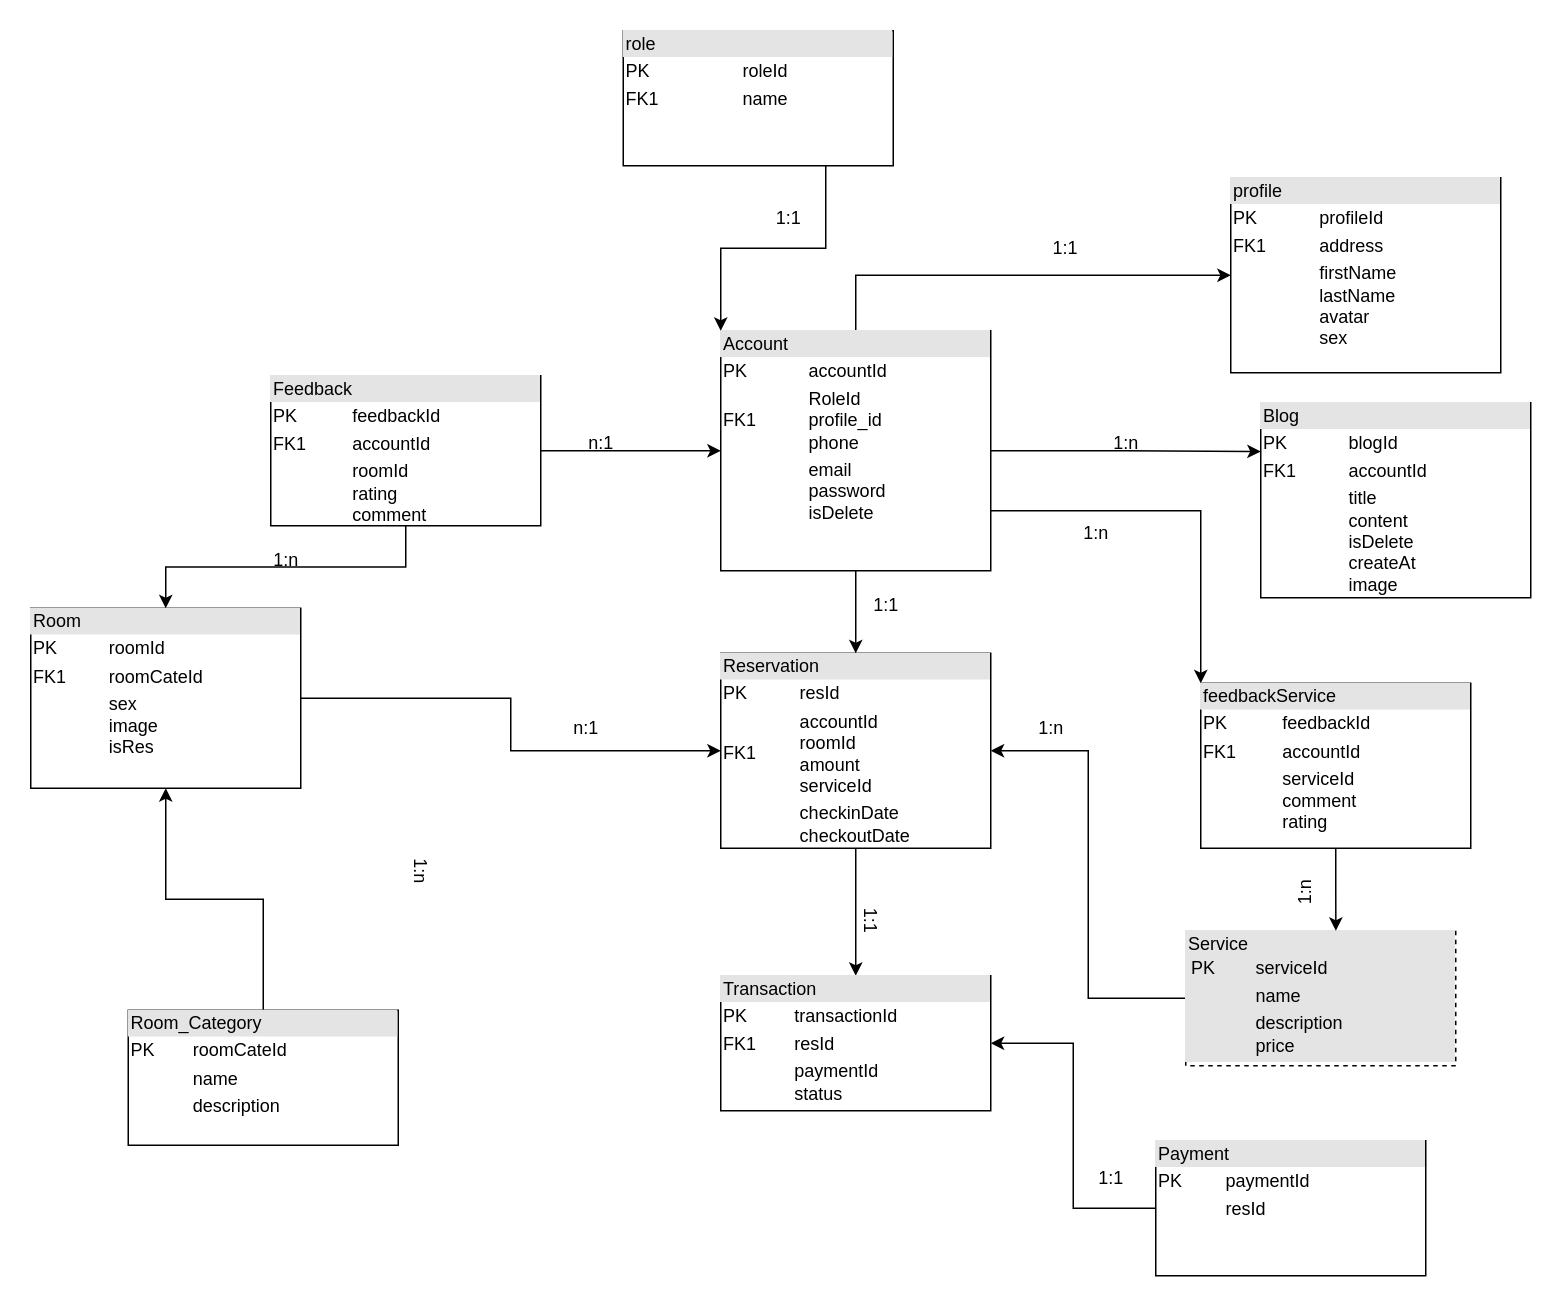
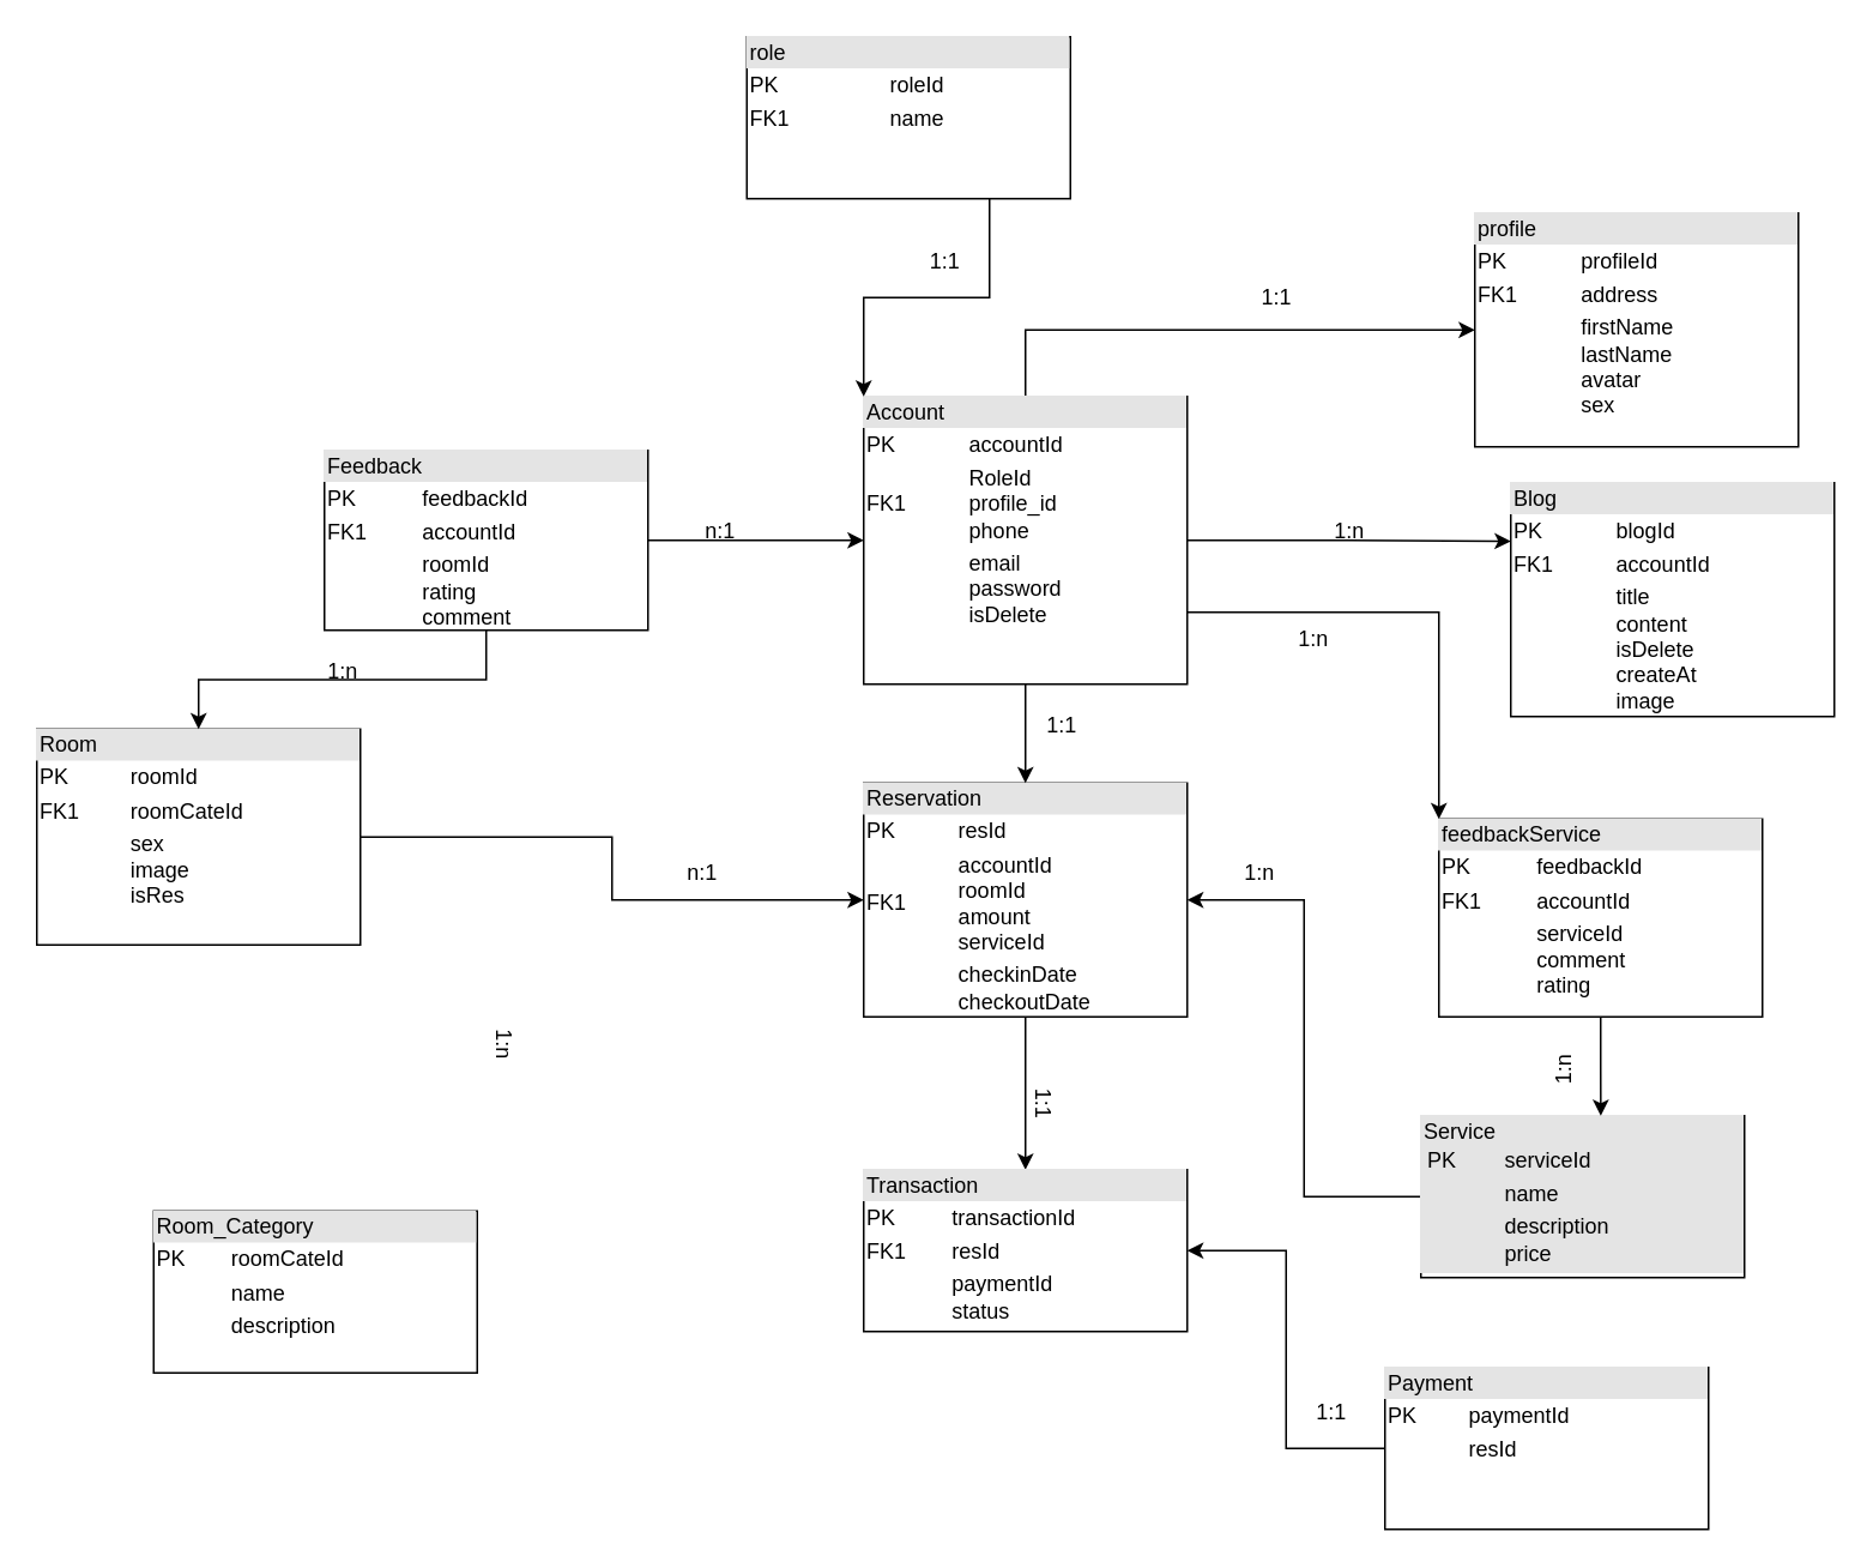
- <mxCell id="4" style="edgeStyle=orthogonalEdgeStyle;rounded=0;orthogonalLoop=1;jettySize=auto;html=1;exitX=0.5;exitY=0;exitDx=0;exitDy=0;entryX=0.5;entryY=1;entryDx=0;entryDy=0;" parent="1" source="5" target="3" edge="1"><mxGeometry relative="1" as="geometry" /></mxCell>
- <mxCell id="20" value="&lt;div style=&quot;box-sizing:border-box;width:100%;background:#e4e4e4;padding:2px;&quot;&gt;Service&lt;table style=&quot;background-color: initial; font-size: 1em; width: 100%;&quot; cellpadding=&quot;2&quot; cellspacing=&quot;0&quot;&gt;&lt;tbody&gt;&lt;tr&gt;&lt;td&gt;PK&lt;/td&gt;&lt;td&gt;serviceId&lt;/td&gt;&lt;/tr&gt;&lt;tr&gt;&lt;td&gt;&lt;br&gt;&lt;/td&gt;&lt;td&gt;name&lt;/td&gt;&lt;/tr&gt;&lt;tr&gt;&lt;td&gt;&lt;/td&gt;&lt;td&gt;description&lt;br&gt;price&lt;/td&gt;&lt;/tr&gt;&lt;/tbody&gt;&lt;/table&gt;&lt;/div&gt;" style="verticalAlign=top;align=left;overflow=fill;html=1;whiteSpace=wrap;dashed=1;" parent="1" vertex="1"><mxGeometry x="790" y="620" width="180" height="90" as="geometry" /></mxCell>
+ <mxCell id="20" value="&lt;div style=&quot;box-sizing:border-box;width:100%;background:#e4e4e4;padding:2px;&quot;&gt;Service&lt;table style=&quot;background-color: initial; font-size: 1em; width: 100%;&quot; cellpadding=&quot;2&quot; cellspacing=&quot;0&quot;&gt;&lt;tbody&gt;&lt;tr&gt;&lt;td&gt;PK&lt;/td&gt;&lt;td&gt;serviceId&lt;/td&gt;&lt;/tr&gt;&lt;tr&gt;&lt;td&gt;&lt;br&gt;&lt;/td&gt;&lt;td&gt;name&lt;/td&gt;&lt;/tr&gt;&lt;tr&gt;&lt;td&gt;&lt;/td&gt;&lt;td&gt;description&lt;br&gt;price&lt;/td&gt;&lt;/tr&gt;&lt;/tbody&gt;&lt;/table&gt;&lt;/div&gt;" style="verticalAlign=top;align=left;overflow=fill;html=1;whiteSpace=wrap;" parent="1" vertex="1"><mxGeometry x="790" y="620" width="180" height="90" as="geometry" /></mxCell>
